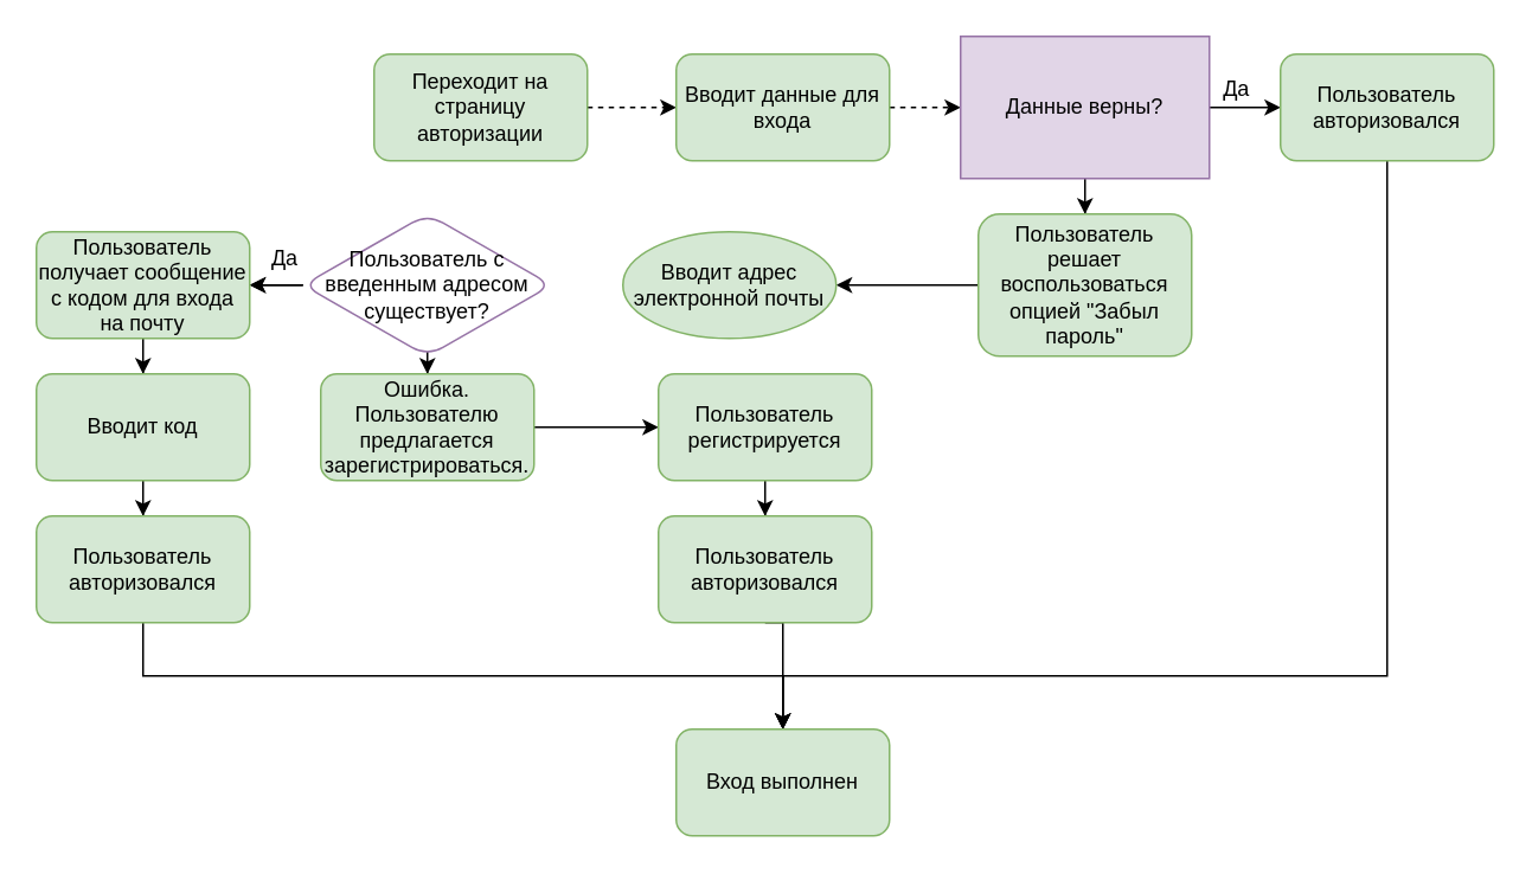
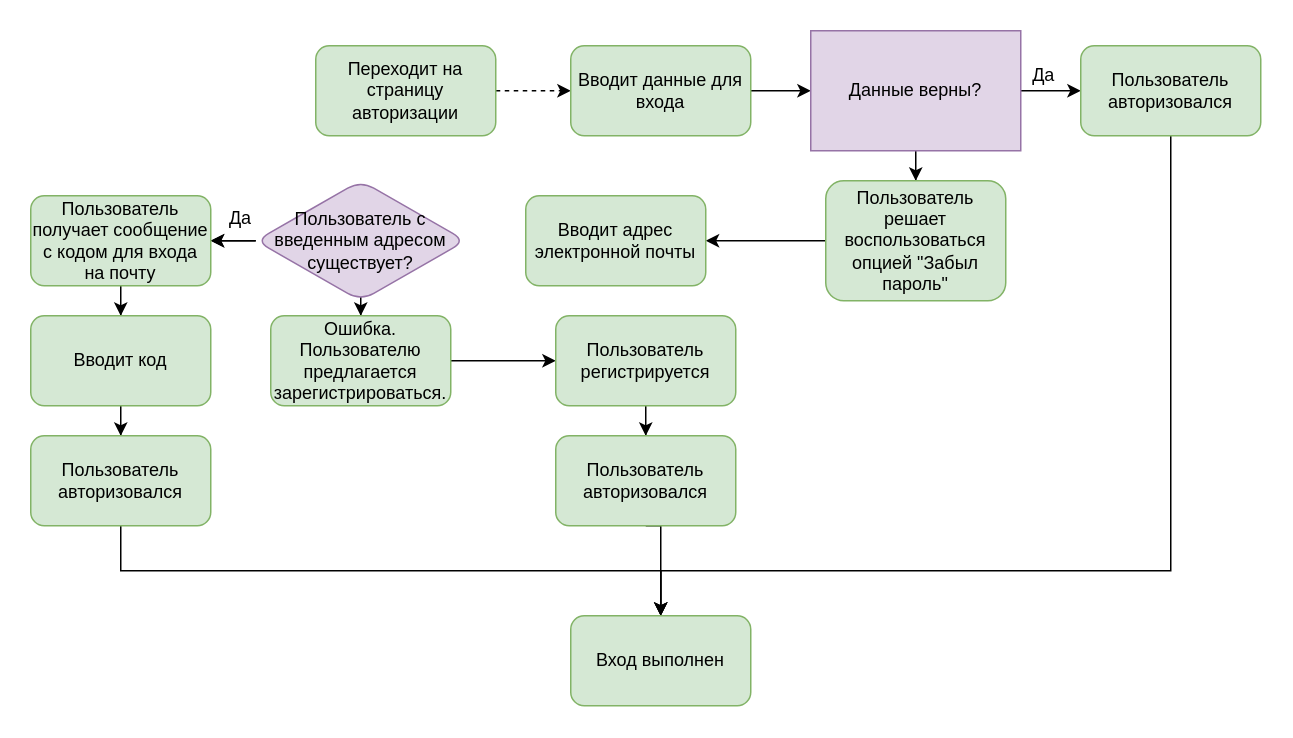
- <mxCell id="4" value="" style="edgeStyle=orthogonalEdgeStyle;rounded=0;orthogonalLoop=1;jettySize=auto;html=1;dashed=1;" edge="1" parent="1" source="5" target="8"><mxGeometry relative="1" as="geometry" /></mxCell>
+ <mxCell id="4" value="" style="edgeStyle=orthogonalEdgeStyle;rounded=0;orthogonalLoop=1;jettySize=auto;html=1;" edge="1" parent="1" source="5" target="8"><mxGeometry relative="1" as="geometry" /></mxCell>
- <mxCell id="18" value="Пользователь с введенным адресом существует?" style="rhombus;whiteSpace=wrap;html=1;rounded=1;fillColor=#ffffff;strokeColor=#9673a6;" vertex="1" parent="1"><mxGeometry x="170" y="120" width="140" height="80" as="geometry" /></mxCell>
+ <mxCell id="18" value="Пользователь с введенным адресом существует?" style="rhombus;whiteSpace=wrap;html=1;rounded=1;fillColor=#e1d5e7;strokeColor=#9673a6;" vertex="1" parent="1"><mxGeometry x="170" y="120" width="140" height="80" as="geometry" /></mxCell>
- <mxCell id="14" value="Вводит адрес электронной почты" style="ellipse;whiteSpace=wrap;html=1;fillColor=#d5e8d4;strokeColor=#82b366;" vertex="1" parent="1"><mxGeometry x="350" y="130" width="120" height="60" as="geometry" /></mxCell>
+ <mxCell id="14" value="Вводит адрес электронной почты" style="whiteSpace=wrap;html=1;rounded=1;fillColor=#d5e8d4;strokeColor=#82b366;" vertex="1" parent="1"><mxGeometry x="350" y="130" width="120" height="60" as="geometry" /></mxCell>
